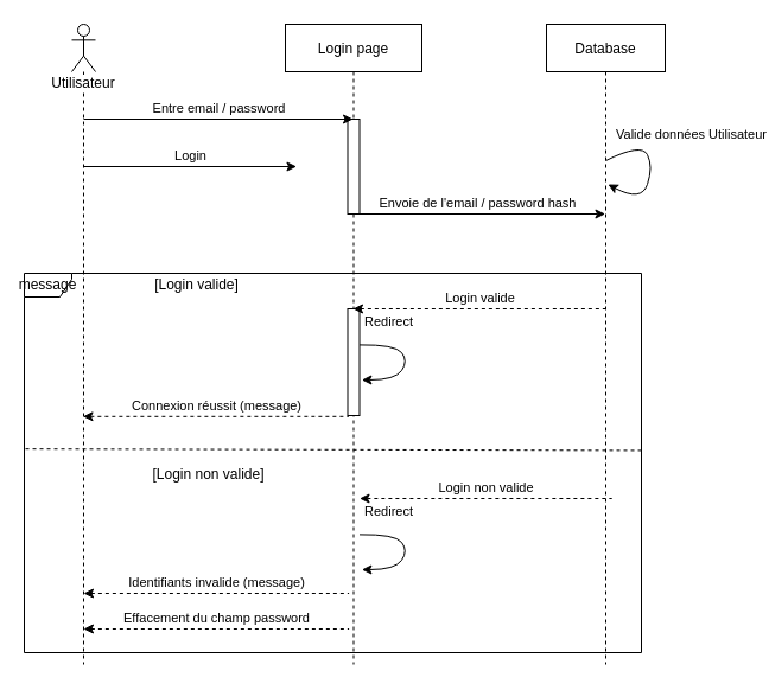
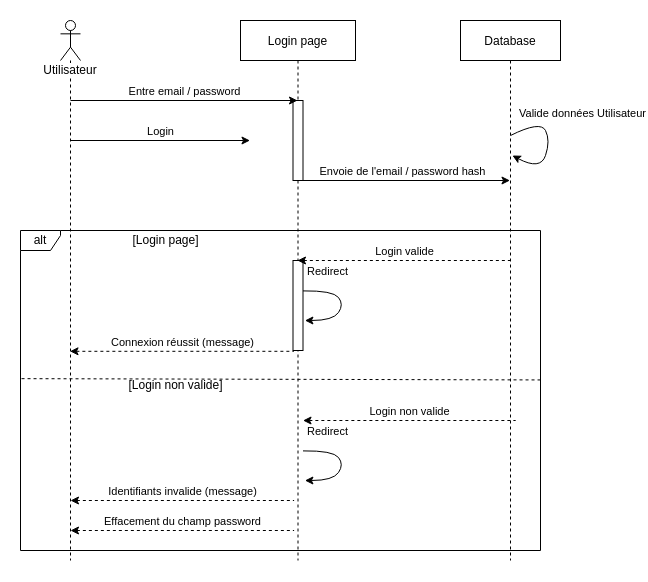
- <mxCell id="14" value="message" style="shape=umlFrame;whiteSpace=wrap;html=1;width=40;height=20;" vertex="1" parent="1"><mxGeometry y="230" width="520" height="320" as="geometry" x="20" /></mxCell>
+ <mxCell id="14" value="alt" style="shape=umlFrame;whiteSpace=wrap;html=1;width=40;height=20;" vertex="1" parent="1"><mxGeometry y="230" width="520" height="320" as="geometry" x="20" /></mxCell>
- <mxCell id="20" value="[Login valide]" style="text;html=1;align=center;verticalAlign=middle;resizable=0;points=[];autosize=1;strokeColor=none;fillColor=none;" vertex="1" parent="1"><mxGeometry x="120" y="230" width="90" height="20" as="geometry" /></mxCell>
+ <mxCell id="20" value="[Login page]" style="text;html=1;align=center;verticalAlign=middle;resizable=0;points=[];autosize=1;strokeColor=none;fillColor=none;" vertex="1" parent="1"><mxGeometry x="120" y="230" width="90" height="20" as="geometry" /></mxCell>
- <mxCell id="21" value="[Login non valide]" style="text;html=1;align=center;verticalAlign=middle;resizable=0;points=[];autosize=1;strokeColor=none;fillColor=none;" vertex="1" parent="1"><mxGeometry x="120" y="390" width="110" height="20" as="geometry" /></mxCell>
+ <mxCell id="21" value="[Login non valide]" style="text;html=1;align=center;verticalAlign=middle;resizable=0;points=[];autosize=1;strokeColor=none;fillColor=none;" vertex="1" parent="1"><mxGeometry x="120" y="375" width="110" height="20" as="geometry" /></mxCell>
